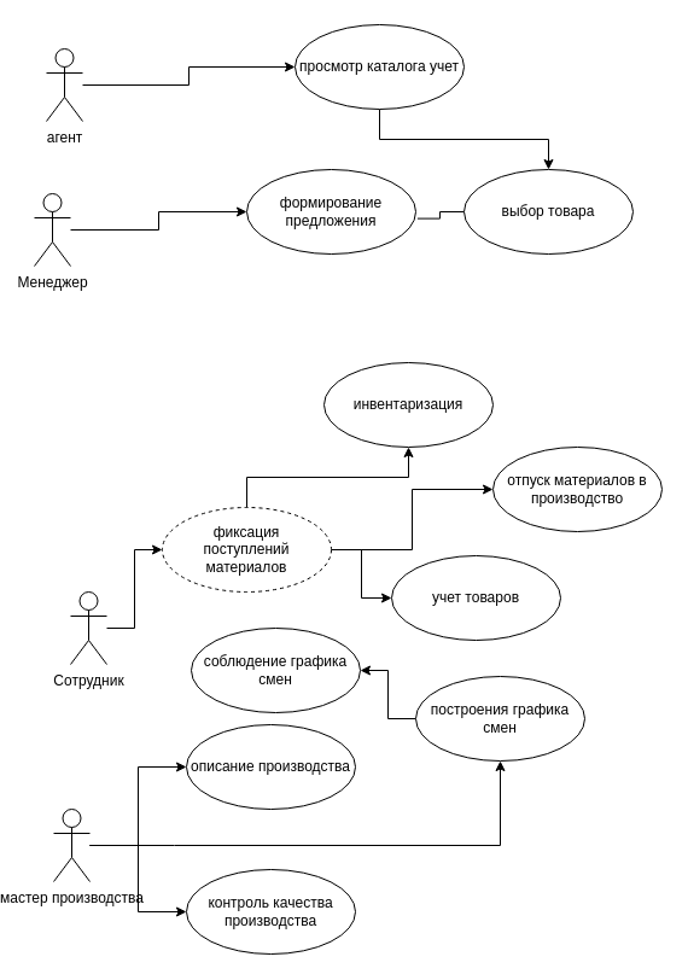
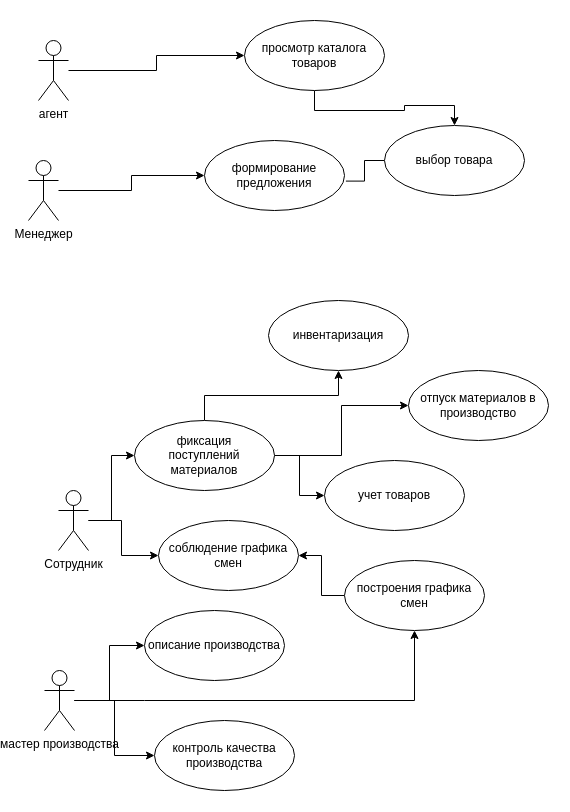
- <mxCell id="27" value="просмотр каталога учет" style="ellipse;whiteSpace=wrap;html=1;" vertex="1" parent="1"><mxGeometry x="236" y="20" width="140" height="70" as="geometry" /></mxCell>
+ <mxCell id="27" value="просмотр каталога товаров" style="ellipse;whiteSpace=wrap;html=1;" vertex="1" parent="1"><mxGeometry x="236" y="20" width="140" height="70" as="geometry" /></mxCell>
- <mxCell id="29" value="выбор товара" style="ellipse;whiteSpace=wrap;html=1;" vertex="1" parent="1"><mxGeometry x="376" y="140" width="140" height="70" as="geometry" /></mxCell>
+ <mxCell id="29" value="выбор товара" style="ellipse;whiteSpace=wrap;html=1;" vertex="1" parent="1"><mxGeometry x="376" y="125" width="140" height="70" as="geometry" /></mxCell>
- <mxCell id="24" value="фиксация &lt;br/&gt;поступлений материалов" style="ellipse;whiteSpace=wrap;html=1;dashed=1;" vertex="1" parent="1"><mxGeometry x="126" y="420" width="140" height="70" as="geometry" /></mxCell>
+ <mxCell id="24" value="фиксация &lt;br/&gt;поступлений материалов" style="ellipse;whiteSpace=wrap;html=1;" vertex="1" parent="1"><mxGeometry x="126" y="420" width="140" height="70" as="geometry" /></mxCell>
+ <mxCell id="6" style="edgeStyle=orthogonalEdgeStyle;rounded=0;orthogonalLoop=1;jettySize=auto;html=1;" edge="1" parent="1" source="8" target="18"><mxGeometry relative="1" as="geometry"><Array as="points"><mxPoint x="113" y="520" /><mxPoint x="113" y="555" /></Array></mxGeometry></mxCell>
- <mxCell id="16" value="описание производства" style="ellipse;whiteSpace=wrap;html=1;" vertex="1" parent="1"><mxGeometry x="146" y="600" width="140" height="70" as="geometry" /></mxCell>
+ <mxCell id="16" value="описание производства" style="ellipse;whiteSpace=wrap;html=1;" vertex="1" parent="1"><mxGeometry x="136" y="610" width="140" height="70" as="geometry" /></mxCell>
